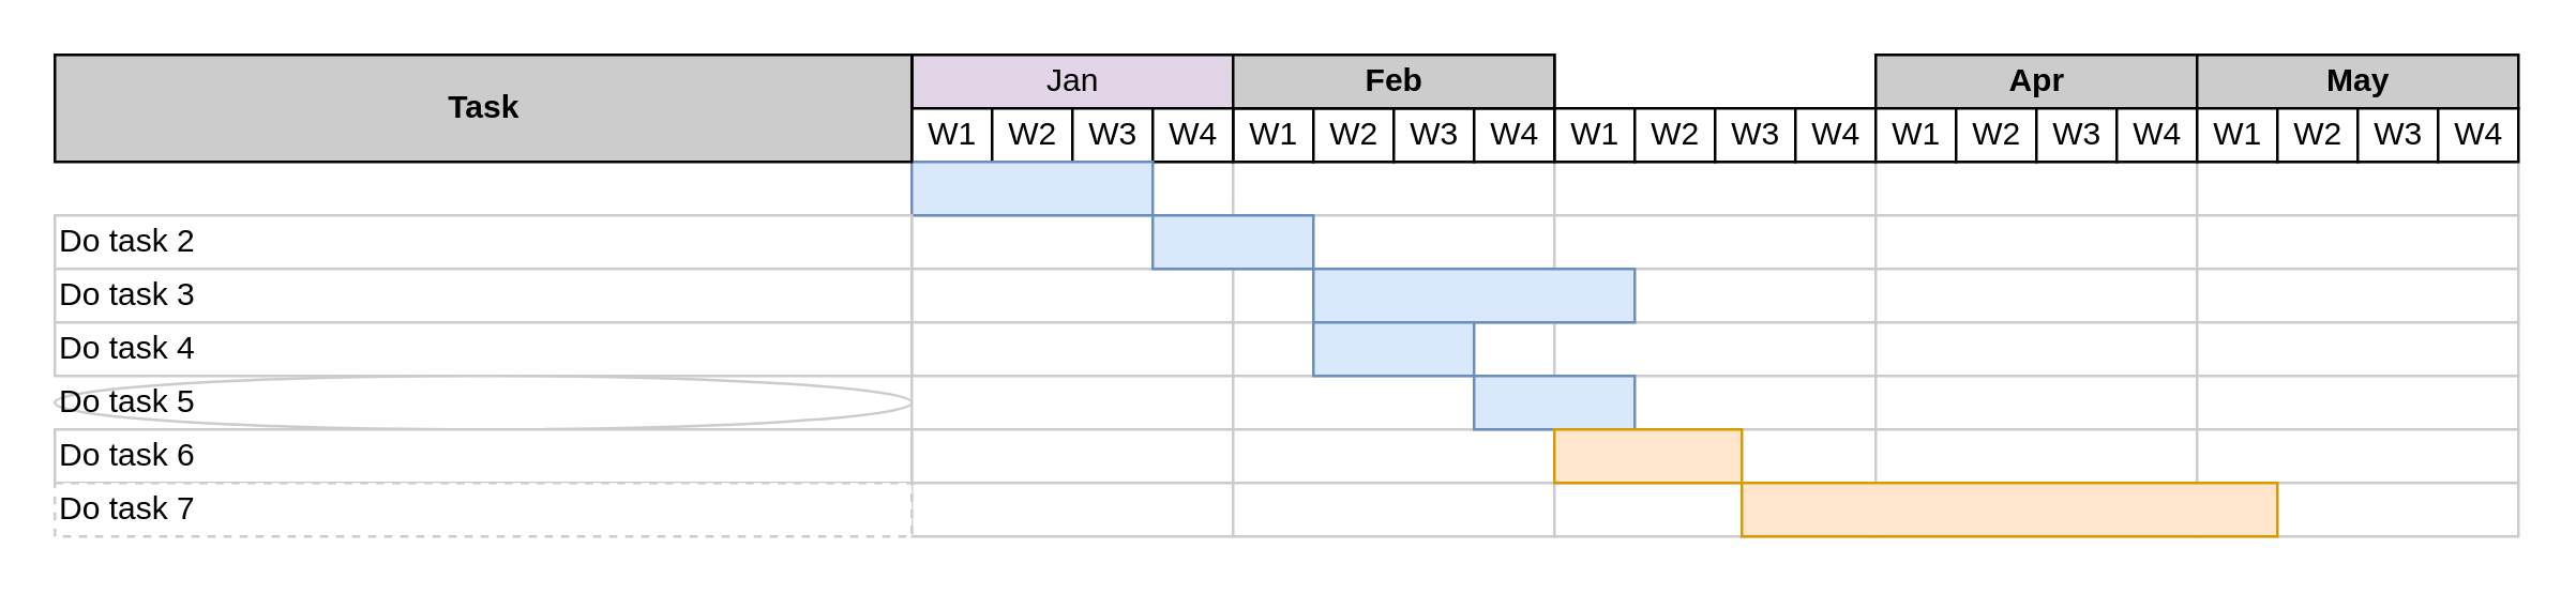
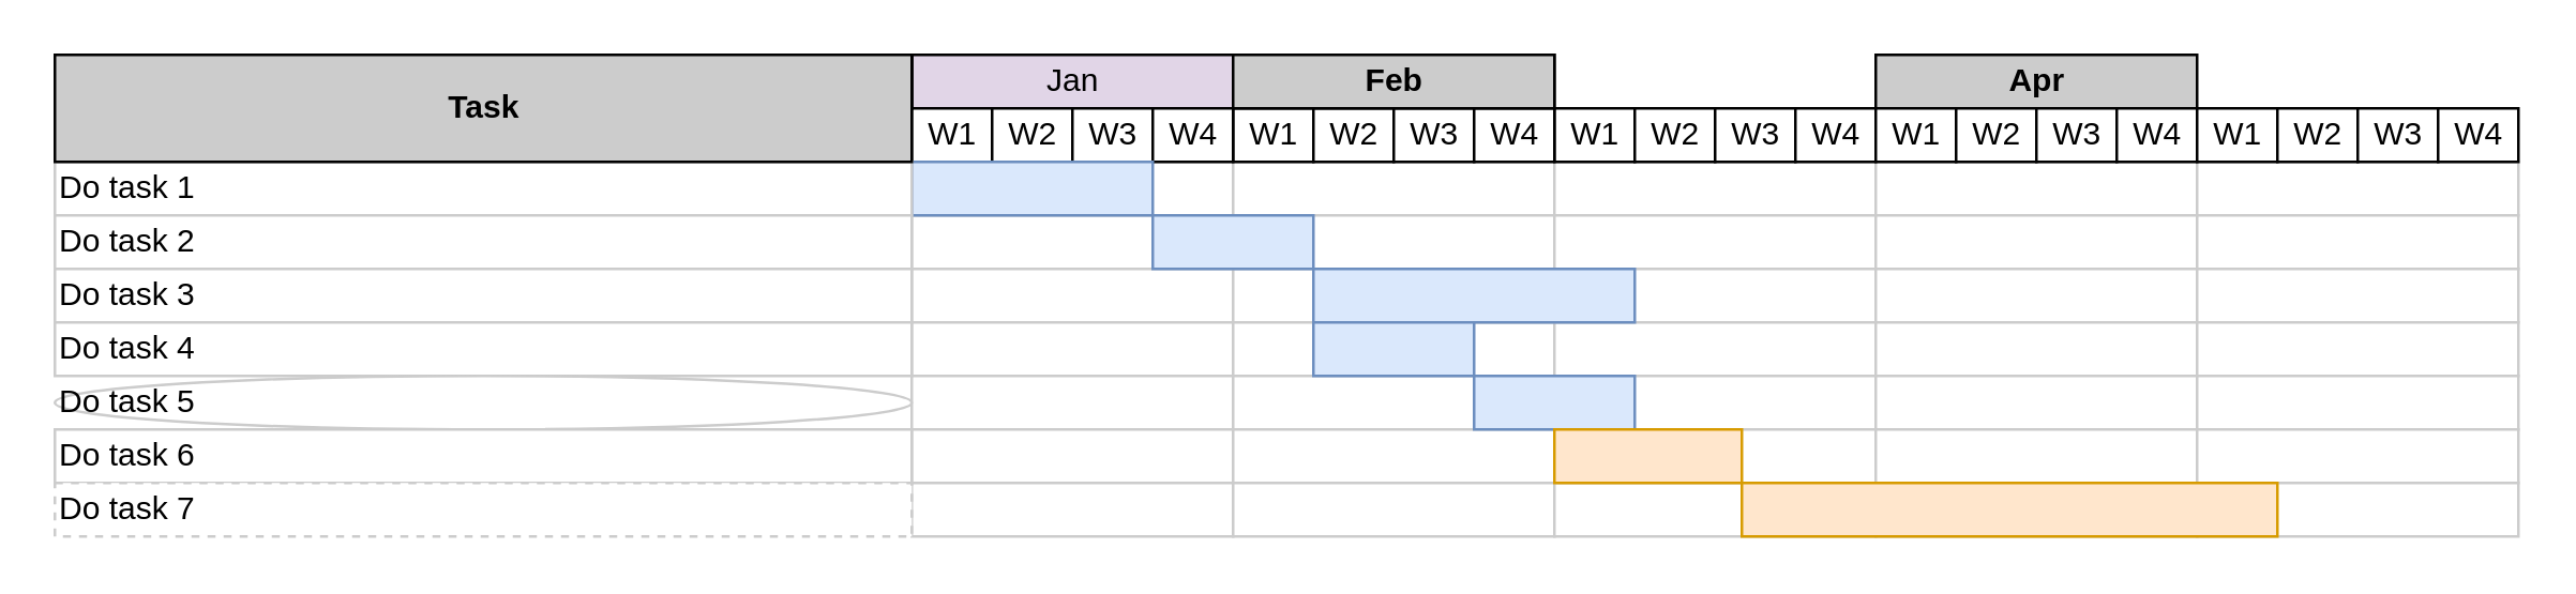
- <mxCell id="3" value="May" style="strokeWidth=1;fontStyle=1;html=1;fillColor=#CCCCCC;" parent="1" vertex="1"><mxGeometry x="820" y="20" width="120" height="20" as="geometry" /></mxCell>
+ <mxCell id="71" value="Do task 1" style="align=left;strokeColor=#CCCCCC;html=1;" vertex="1" parent="1"><mxGeometry x="20" y="60" width="320" height="20" as="geometry" /></mxCell>
